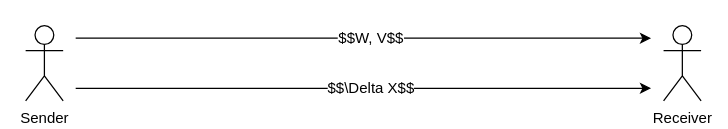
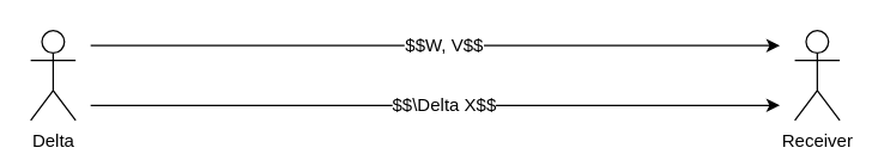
- <mxCell id="2" value="Sender" style="shape=umlActor;verticalLabelPosition=bottom;labelBackgroundColor=#ffffff;verticalAlign=top;html=1;outlineConnect=0;" parent="1" vertex="1"><mxGeometry x="20" y="20" width="30" height="60" as="geometry" /></mxCell>
+ <mxCell id="2" value="Delta" style="shape=umlActor;verticalLabelPosition=bottom;labelBackgroundColor=#ffffff;verticalAlign=top;html=1;outlineConnect=0;" parent="1" vertex="1"><mxGeometry x="20" y="20" width="30" height="60" as="geometry" /></mxCell>
